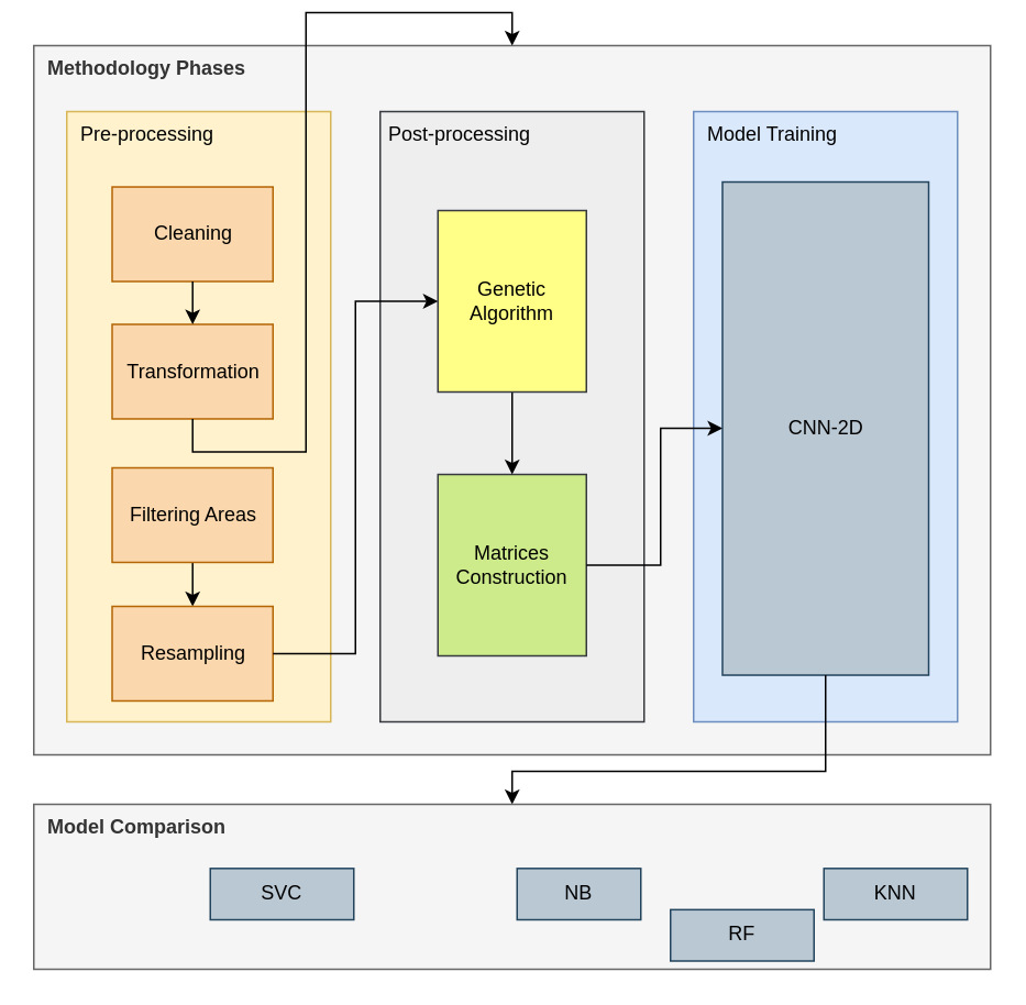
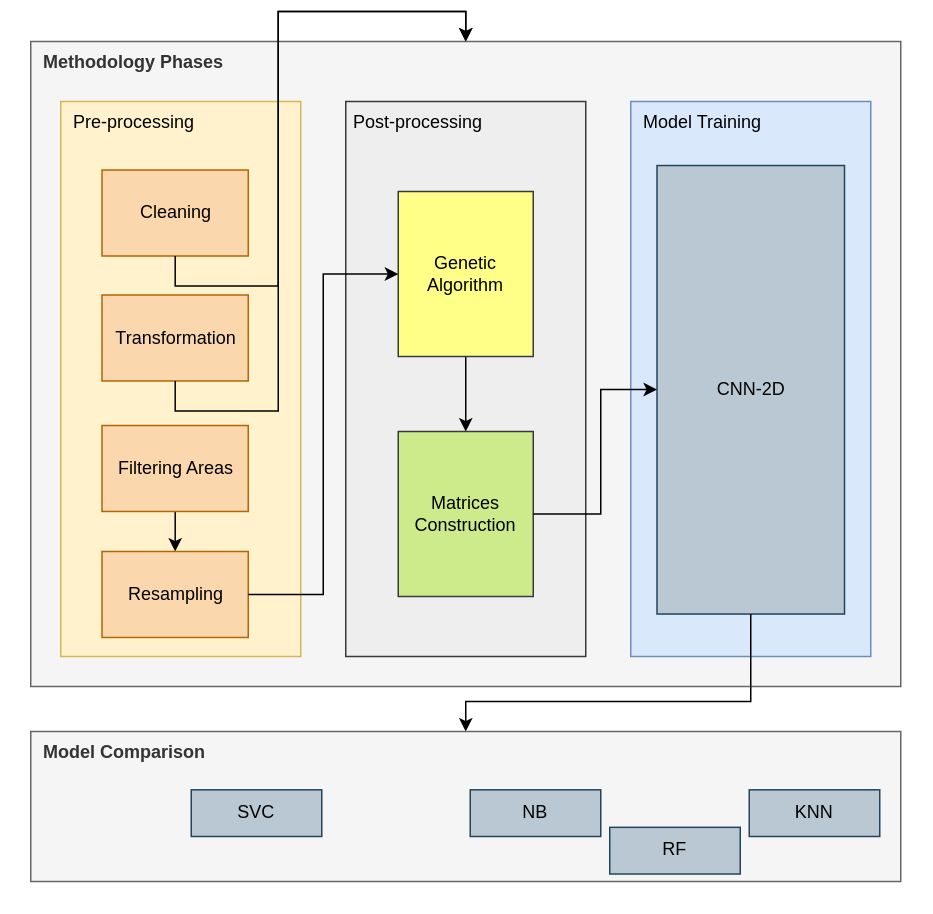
- <mxCell id="9" value="" style="edgeStyle=orthogonalEdgeStyle;rounded=0;orthogonalLoop=1;jettySize=auto;html=1;" parent="3" source="5" target="6" edge="1"><mxGeometry relative="1" as="geometry" /></mxCell>
+ <mxCell id="9" value="" style="edgeStyle=orthogonalEdgeStyle;rounded=0;orthogonalLoop=1;jettySize=auto;html=1;" parent="3" source="5" target="2" edge="1"><mxGeometry relative="1" as="geometry" /></mxCell>
- <mxCell id="26" value="NB" style="rounded=0;whiteSpace=wrap;html=1;fillColor=#bac8d3;strokeColor=#23445d;" parent="21" vertex="1"><mxGeometry x="293" y="38.889" width="75" height="31.111" as="geometry" /></mxCell>
+ <mxCell id="26" value="NB" style="rounded=0;whiteSpace=wrap;html=1;fillColor=#bac8d3;strokeColor=#23445d;" parent="21" vertex="1"><mxGeometry x="293" y="38.889" width="87" height="31.111" as="geometry" /></mxCell>
